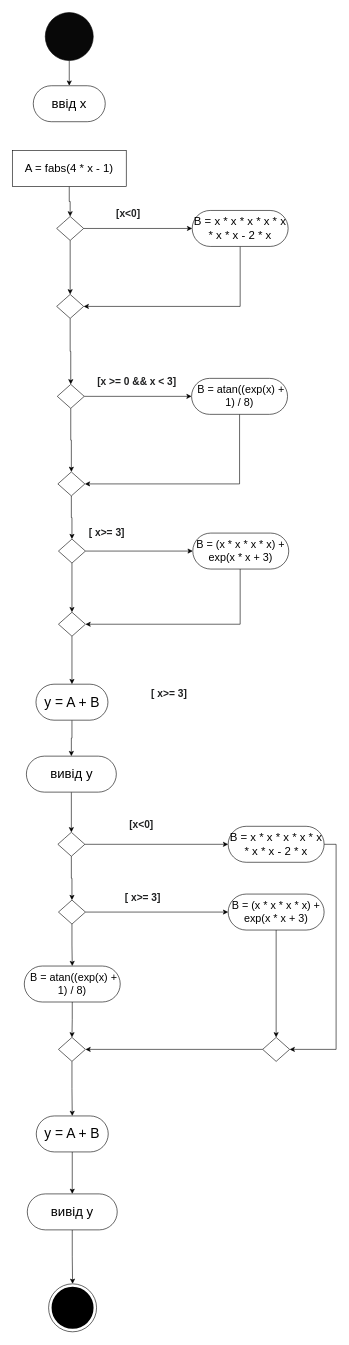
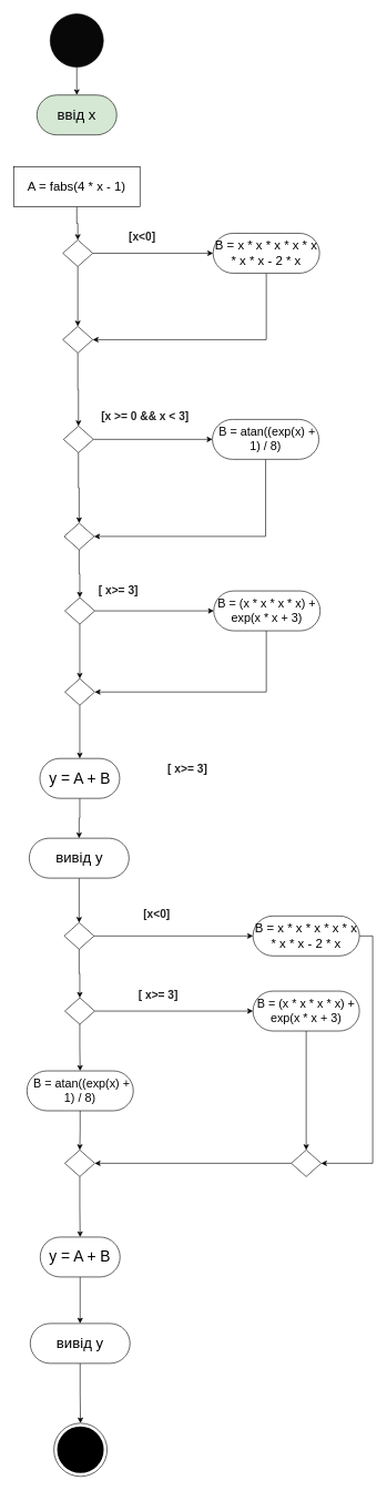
- <mxCell id="4" value="&lt;font style=&quot;font-size: 22px;&quot;&gt;ввід x&lt;/font&gt;" style="rounded=1;whiteSpace=wrap;html=1;arcSize=50;" vertex="1" parent="1"><mxGeometry x="55" y="142" width="120" height="60" as="geometry" /></mxCell>
+ <mxCell id="4" value="&lt;font style=&quot;font-size: 22px;&quot;&gt;ввід x&lt;/font&gt;" style="rounded=1;whiteSpace=wrap;html=1;arcSize=50;fillColor=#d5e8d4;" vertex="1" parent="1"><mxGeometry x="55" y="142" width="120" height="60" as="geometry" /></mxCell>
- <mxCell id="55" value="&lt;span style=&quot;font-size: 17px; background-color: rgb(255, 255, 255); color: rgb(32, 33, 34); font-family: sans-serif;&quot;&gt;&lt;b&gt;[x &amp;gt;= 0 &amp;amp;&amp;amp; x &amp;lt; 3&lt;/b&gt;&lt;/span&gt;&lt;span style=&quot;font-size: 17px; background-color: rgb(255, 255, 255); color: rgb(32, 33, 34); font-family: sans-serif;&quot;&gt;&lt;b&gt;]&lt;/b&gt;&lt;/span&gt;" style="text;whiteSpace=wrap;html=1;fontFamily=Helvetica;fontSize=12;fontColor=default;" vertex="1" parent="1"><mxGeometry x="160" y="620" width="150" height="30" as="geometry" /></mxCell>
+ <mxCell id="55" value="&lt;span style=&quot;font-size: 17px; background-color: rgb(255, 255, 255); color: rgb(32, 33, 34); font-family: sans-serif;&quot;&gt;&lt;b&gt;[x &amp;gt;= 0 &amp;amp;&amp;amp; x &amp;lt; 3&lt;/b&gt;&lt;/span&gt;&lt;span style=&quot;font-size: 17px; background-color: rgb(255, 255, 255); color: rgb(32, 33, 34); font-family: sans-serif;&quot;&gt;&lt;b&gt;]&lt;/b&gt;&lt;/span&gt;" style="text;whiteSpace=wrap;html=1;fontFamily=Helvetica;fontSize=12;fontColor=default;" vertex="1" parent="1"><mxGeometry x="150" y="610" width="150" height="30" as="geometry" /></mxCell>
